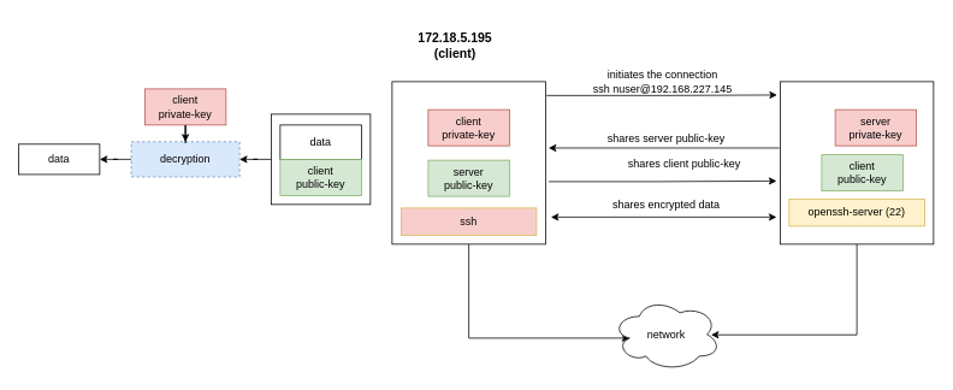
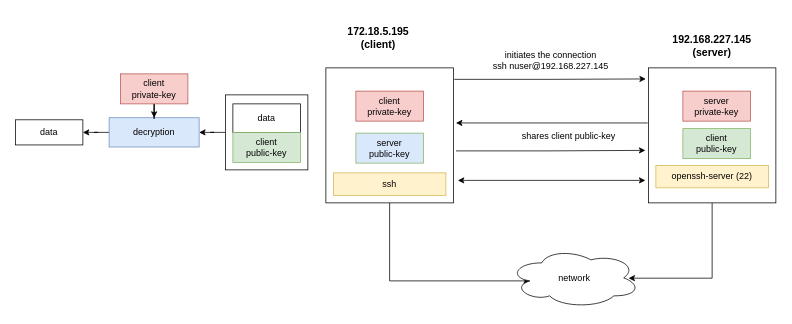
+ <mxCell id="13" value="192.168.227.145&lt;br&gt;(server)" style="text;html=1;strokeColor=none;fillColor=none;align=center;verticalAlign=middle;whiteSpace=wrap;rounded=0;fontStyle=1;fontSize=14;" vertex="1" parent="1"><mxGeometry x="864" y="30" width="170" height="60" as="geometry" /></mxCell>
- <mxCell id="17" value="initiates the connection&lt;br&gt;ssh nuser@192.168.227.145" style="text;html=1;strokeColor=none;fillColor=none;align=center;verticalAlign=middle;whiteSpace=wrap;rounded=0;" vertex="1" parent="1"><mxGeometry x="634" y="70" width="200" height="40" as="geometry" /></mxCell>
+ <mxCell id="17" value="initiates the connection&lt;br&gt;ssh nuser@192.168.227.145" style="text;html=1;strokeColor=none;fillColor=none;align=center;verticalAlign=middle;whiteSpace=wrap;rounded=0;" vertex="1" parent="1"><mxGeometry x="634" y="60" width="200" height="40" as="geometry" /></mxCell>
- <mxCell id="20" value="server&lt;br&gt;private-key" style="rounded=0;whiteSpace=wrap;html=1;fillColor=#f8cecc;strokeColor=#b85450;" vertex="1" parent="1"><mxGeometry x="925" y="121" width="90" height="40" as="geometry" /></mxCell>
+ <mxCell id="20" value="server&lt;br&gt;private-key" style="rounded=0;whiteSpace=wrap;html=1;fillColor=#f8cecc;strokeColor=#b85450;" vertex="1" parent="1"><mxGeometry x="910" y="121" width="90" height="40" as="geometry" /></mxCell>
- <mxCell id="22" value="shares server public-key" style="text;html=1;strokeColor=none;fillColor=none;align=center;verticalAlign=middle;whiteSpace=wrap;rounded=0;" vertex="1" parent="1"><mxGeometry x="638" y="145" width="200" height="15" as="geometry" /></mxCell>
- <mxCell id="29" value="decryption" style="rounded=0;whiteSpace=wrap;html=1;fillColor=#dae8fc;strokeColor=#6c8ebf;dashed=1;" vertex="1" parent="1"><mxGeometry x="145" y="156.5" width="120" height="39" as="geometry" /></mxCell>
+ <mxCell id="29" value="decryption" style="rounded=0;whiteSpace=wrap;html=1;fillColor=#dae8fc;strokeColor=#6c8ebf;" vertex="1" parent="1"><mxGeometry x="145" y="156.5" width="120" height="39" as="geometry" /></mxCell>
- <mxCell id="21" value="server&lt;br&gt;public-key" style="rounded=0;whiteSpace=wrap;html=1;fillColor=#d5e8d4;strokeColor=#82b366;" vertex="1" parent="1"><mxGeometry x="474" y="177" width="90" height="40" as="geometry" /></mxCell>
+ <mxCell id="21" value="server&lt;br&gt;public-key" style="rounded=0;whiteSpace=wrap;html=1;fillColor=#dae8fc;strokeColor=#82b366;" vertex="1" parent="1"><mxGeometry x="474" y="177" width="90" height="40" as="geometry" /></mxCell>
- <mxCell id="24" value="shares encrypted data" style="text;html=1;strokeColor=none;fillColor=none;align=center;verticalAlign=middle;whiteSpace=wrap;rounded=0;" vertex="1" parent="1"><mxGeometry x="638" y="217" width="200" height="20" as="geometry" /></mxCell>
- <mxCell id="16" value="ssh" style="rounded=0;whiteSpace=wrap;html=1;fillColor=#f8cecc;strokeColor=#d6b656;" vertex="1" parent="1"><mxGeometry x="444" y="230" width="150" height="30" as="geometry" /></mxCell>
+ <mxCell id="16" value="ssh" style="rounded=0;whiteSpace=wrap;html=1;fillColor=#fff2cc;strokeColor=#d6b656;" vertex="1" parent="1"><mxGeometry x="444" y="230" width="150" height="30" as="geometry" /></mxCell>
- <mxCell id="12" value="network" style="ellipse;shape=cloud;whiteSpace=wrap;html=1;" vertex="1" parent="1"><mxGeometry x="678" y="330" width="120" height="80" as="geometry" /></mxCell>
+ <mxCell id="12" value="network" style="ellipse;shape=cloud;whiteSpace=wrap;html=1;" vertex="1" parent="1"><mxGeometry x="678" y="330" width="175" height="80" as="geometry" /></mxCell>
